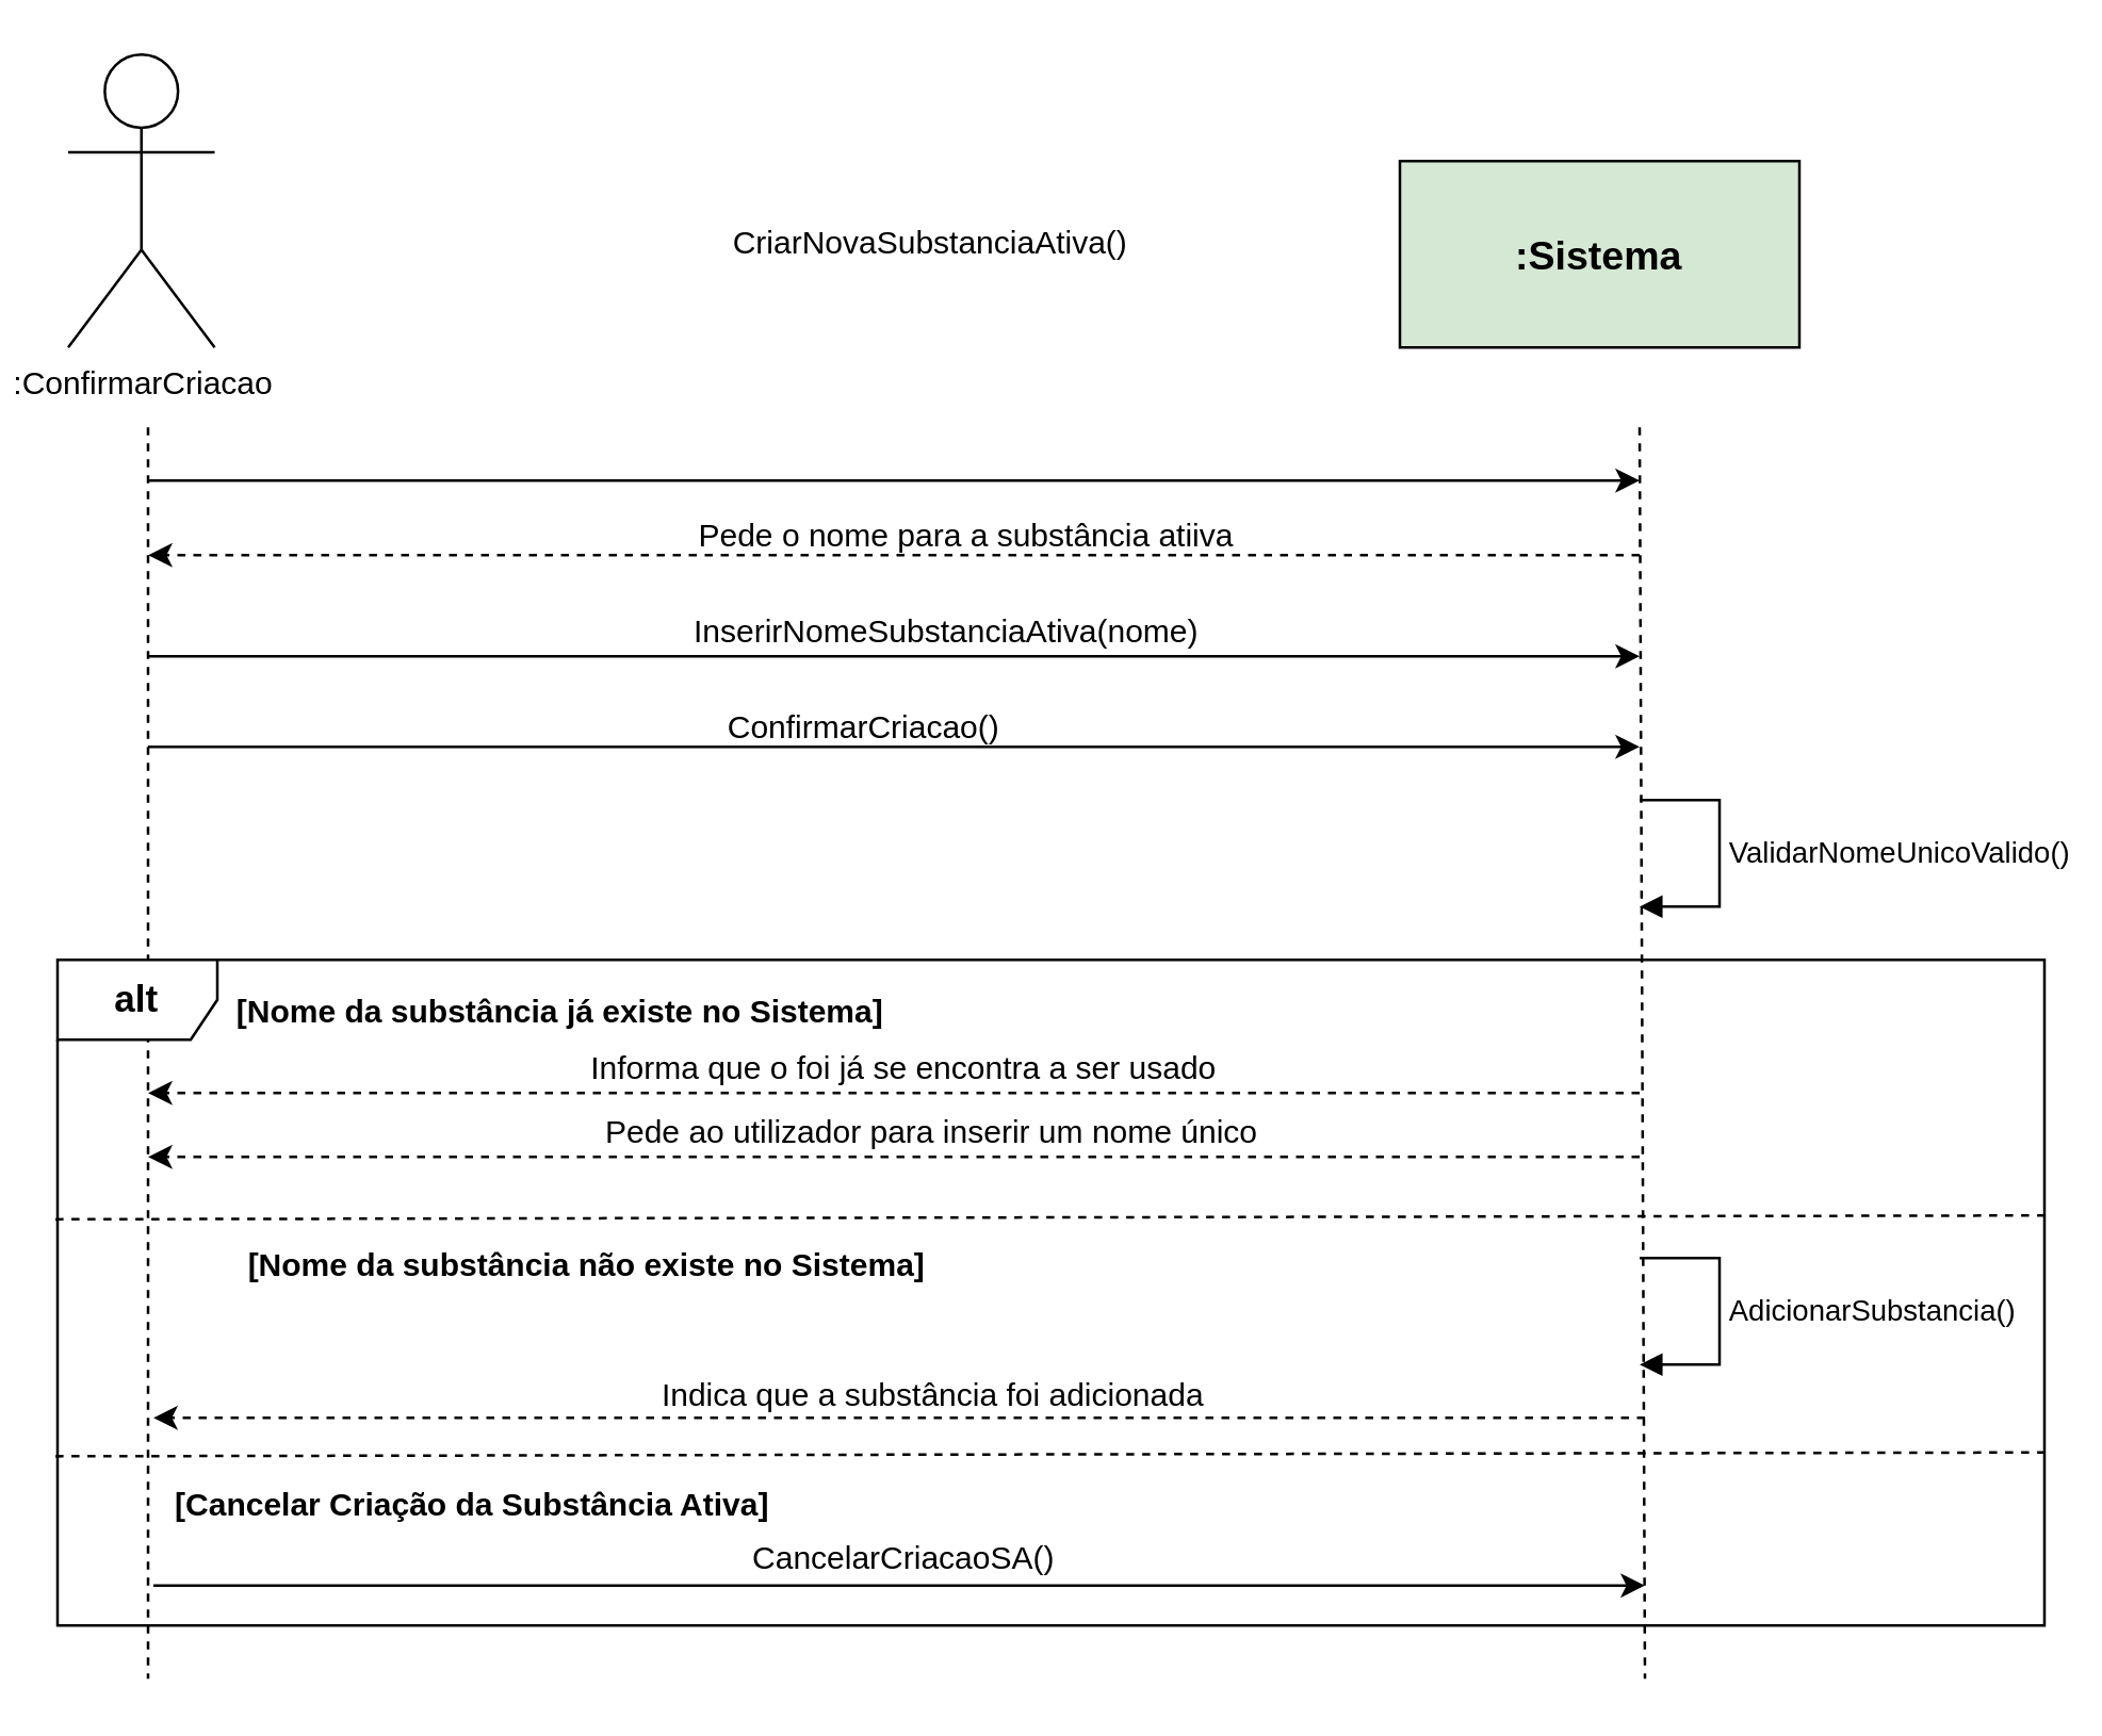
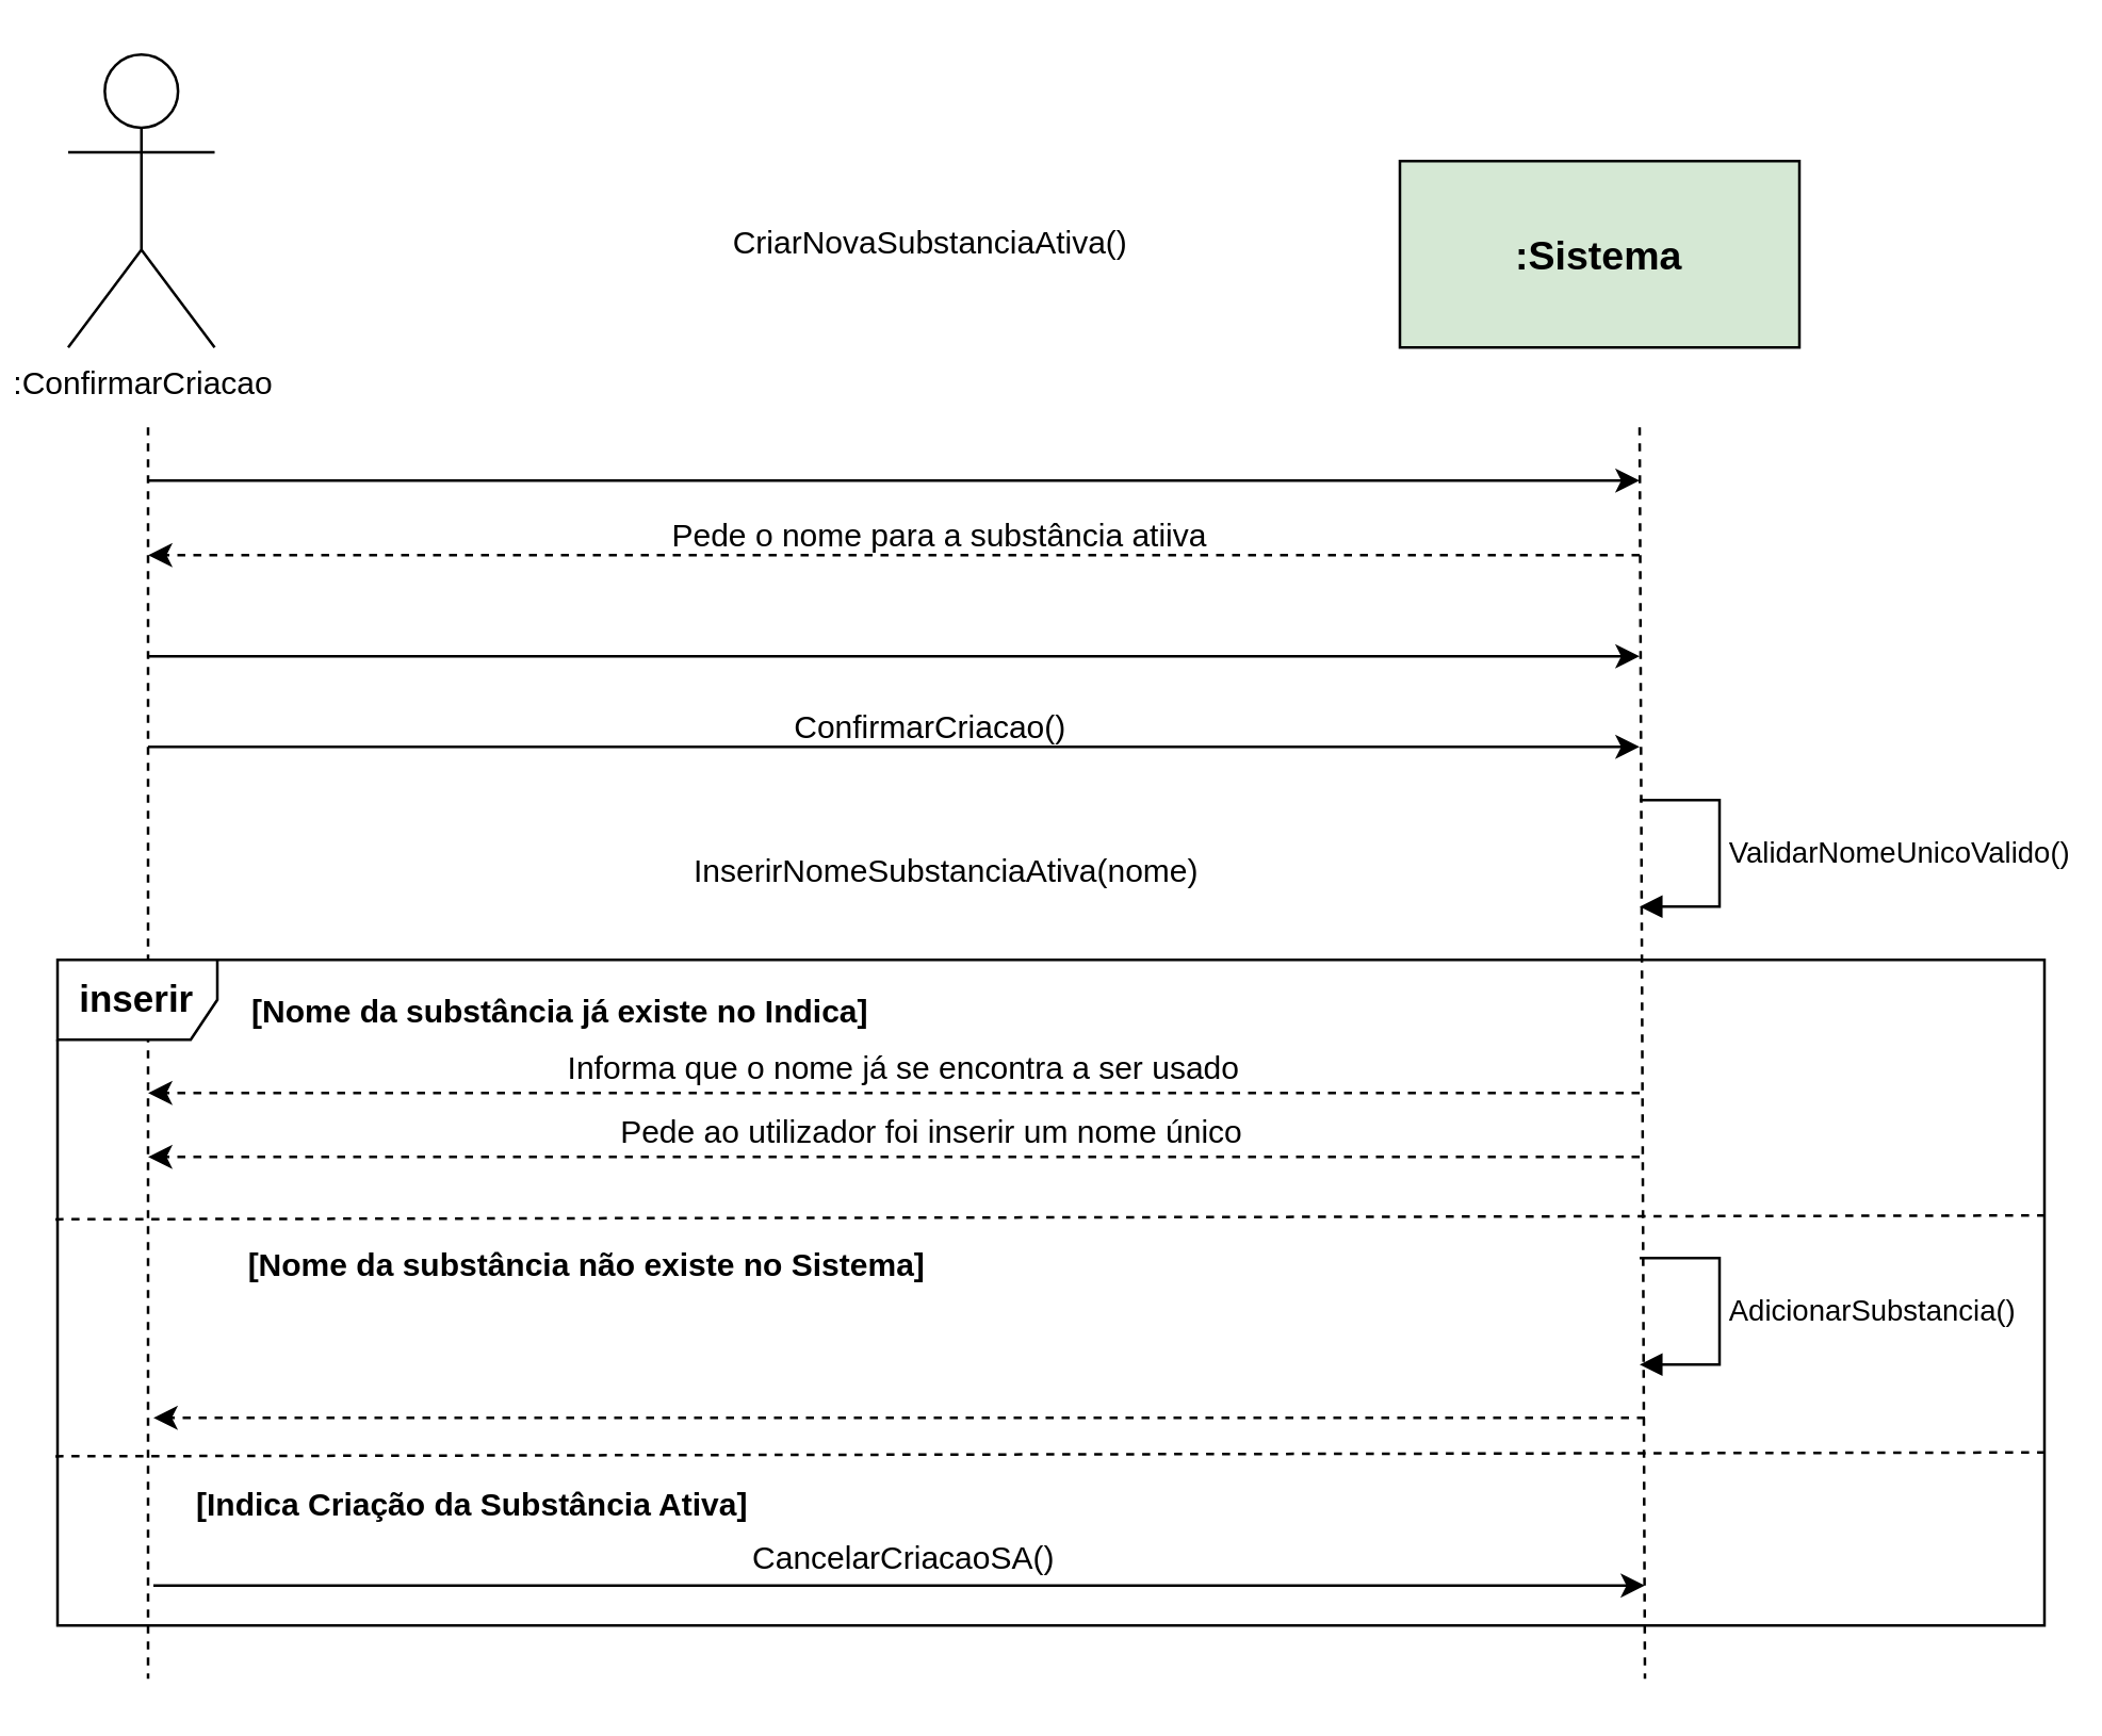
- <mxCell id="9" value="Pede o nome para a substância atiiva" style="text;html=1;strokeColor=none;fillColor=none;align=center;verticalAlign=middle;whiteSpace=wrap;rounded=0;" parent="1" vertex="1"><mxGeometry x="256" y="186" width="213" height="30" as="geometry" /></mxCell>
+ <mxCell id="9" value="Pede o nome para a substância atiiva" style="text;html=1;strokeColor=none;fillColor=none;align=center;verticalAlign=middle;whiteSpace=wrap;rounded=0;" parent="1" vertex="1"><mxGeometry x="246" y="186" width="213" height="30" as="geometry" /></mxCell>
- <mxCell id="10" value="InserirNomeSubstanciaAtiva(nome)" style="text;html=1;strokeColor=none;fillColor=none;align=center;verticalAlign=middle;whiteSpace=wrap;rounded=0;" parent="1" vertex="1"><mxGeometry x="255" y="222" width="200" height="30" as="geometry" /></mxCell>
+ <mxCell id="10" value="InserirNomeSubstanciaAtiva(nome)" style="text;html=1;strokeColor=none;fillColor=none;align=center;verticalAlign=middle;whiteSpace=wrap;rounded=0;" parent="1" vertex="1"><mxGeometry x="255" y="312" width="200" height="30" as="geometry" /></mxCell>
- <mxCell id="13" value="ConfirmarCriacao()" style="text;html=1;strokeColor=none;fillColor=none;align=center;verticalAlign=middle;whiteSpace=wrap;rounded=0;" parent="1" vertex="1"><mxGeometry x="224" y="258" width="200" height="30" as="geometry" /></mxCell>
+ <mxCell id="13" value="ConfirmarCriacao()" style="text;html=1;strokeColor=none;fillColor=none;align=center;verticalAlign=middle;whiteSpace=wrap;rounded=0;" parent="1" vertex="1"><mxGeometry x="249" y="258" width="200" height="30" as="geometry" /></mxCell>
- <mxCell id="15" value="&lt;b&gt;&lt;font style=&quot;font-size: 14px;&quot;&gt;alt&lt;/font&gt;&lt;/b&gt;" style="shape=umlFrame;whiteSpace=wrap;html=1;pointerEvents=0;" parent="1" vertex="1"><mxGeometry x="21" y="360" width="746" height="250" as="geometry" /></mxCell>
+ <mxCell id="15" value="&lt;b&gt;&lt;font style=&quot;font-size: 14px;&quot;&gt;inserir&lt;/font&gt;&lt;/b&gt;" style="shape=umlFrame;whiteSpace=wrap;html=1;pointerEvents=0;" parent="1" vertex="1"><mxGeometry x="21" y="360" width="746" height="250" as="geometry" /></mxCell>
- <mxCell id="16" value="[Nome da substância já existe no Sistema]" style="text;html=1;strokeColor=none;fillColor=none;align=center;verticalAlign=middle;whiteSpace=wrap;rounded=0;fontStyle=1;fontSize=12;" parent="1" vertex="1"><mxGeometry x="65" y="365" width="290" height="30" as="geometry" /></mxCell>
+ <mxCell id="16" value="[Nome da substância já existe no Indica]" style="text;html=1;strokeColor=none;fillColor=none;align=center;verticalAlign=middle;whiteSpace=wrap;rounded=0;fontStyle=1;fontSize=12;" parent="1" vertex="1"><mxGeometry x="65" y="365" width="290" height="30" as="geometry" /></mxCell>
- <mxCell id="18" value="Informa que o foi já se encontra a ser usado" style="text;html=1;strokeColor=none;fillColor=none;align=center;verticalAlign=middle;whiteSpace=wrap;rounded=0;" parent="1" vertex="1"><mxGeometry x="207" y="386" width="264" height="30" as="geometry" /></mxCell>
+ <mxCell id="18" value="Informa que o nome já se encontra a ser usado" style="text;html=1;strokeColor=none;fillColor=none;align=center;verticalAlign=middle;whiteSpace=wrap;rounded=0;" parent="1" vertex="1"><mxGeometry x="207" y="386" width="264" height="30" as="geometry" /></mxCell>
- <mxCell id="20" value="Pede ao utilizador para inserir um nome único" style="text;html=1;strokeColor=none;fillColor=none;align=center;verticalAlign=middle;whiteSpace=wrap;rounded=0;" parent="1" vertex="1"><mxGeometry x="222.5" y="410" width="253" height="30" as="geometry" /></mxCell>
+ <mxCell id="20" value="Pede ao utilizador foi inserir um nome único" style="text;html=1;strokeColor=none;fillColor=none;align=center;verticalAlign=middle;whiteSpace=wrap;rounded=0;" parent="1" vertex="1"><mxGeometry x="222.5" y="410" width="253" height="30" as="geometry" /></mxCell>
- <mxCell id="25" value="Indica que a substância foi adicionada" style="text;html=1;strokeColor=none;fillColor=none;align=center;verticalAlign=middle;whiteSpace=wrap;rounded=0;" parent="1" vertex="1"><mxGeometry x="247" y="509" width="206" height="30" as="geometry" /></mxCell>
- <mxCell id="27" value="[Cancelar Criação da Substância Ativa]" style="text;html=1;strokeColor=none;fillColor=none;align=center;verticalAlign=middle;whiteSpace=wrap;rounded=0;fontStyle=1;fontSize=12;" vertex="1" parent="1"><mxGeometry x="57" y="550" width="240" height="30" as="geometry" /></mxCell>
+ <mxCell id="27" value="[Indica Criação da Substância Ativa]" style="text;html=1;strokeColor=none;fillColor=none;align=center;verticalAlign=middle;whiteSpace=wrap;rounded=0;fontStyle=1;fontSize=12;" vertex="1" parent="1"><mxGeometry x="57" y="550" width="240" height="30" as="geometry" /></mxCell>
